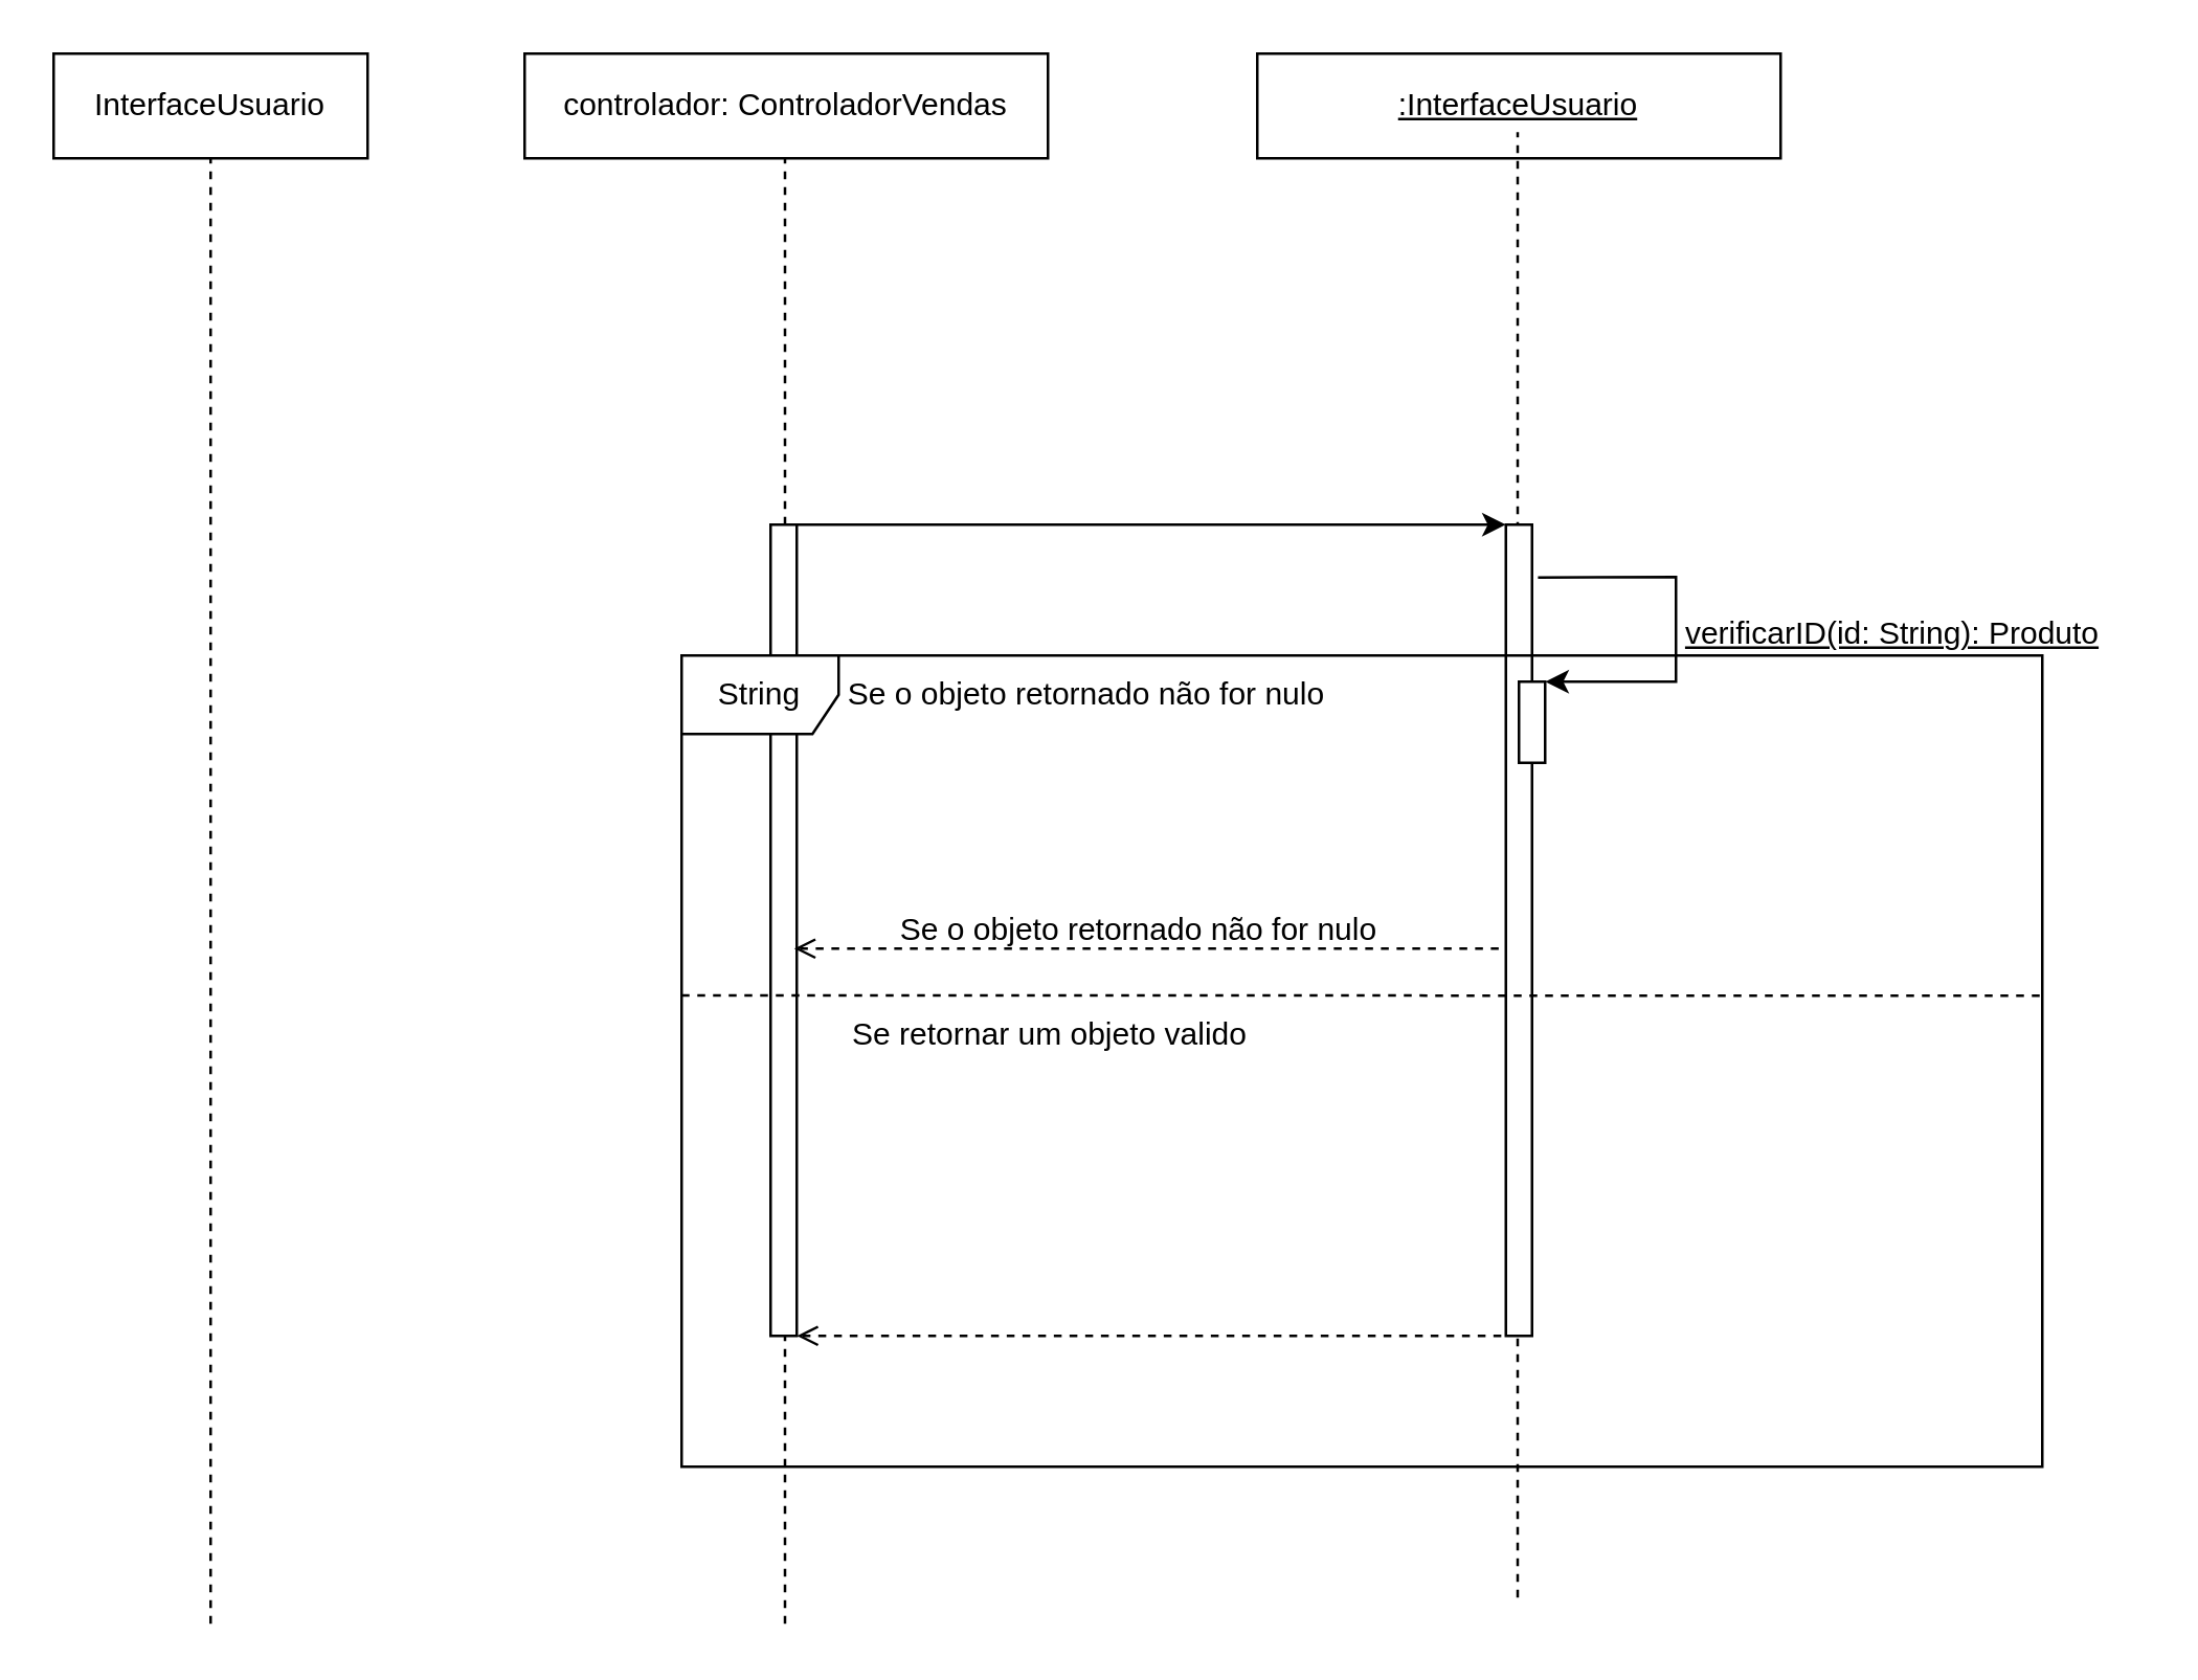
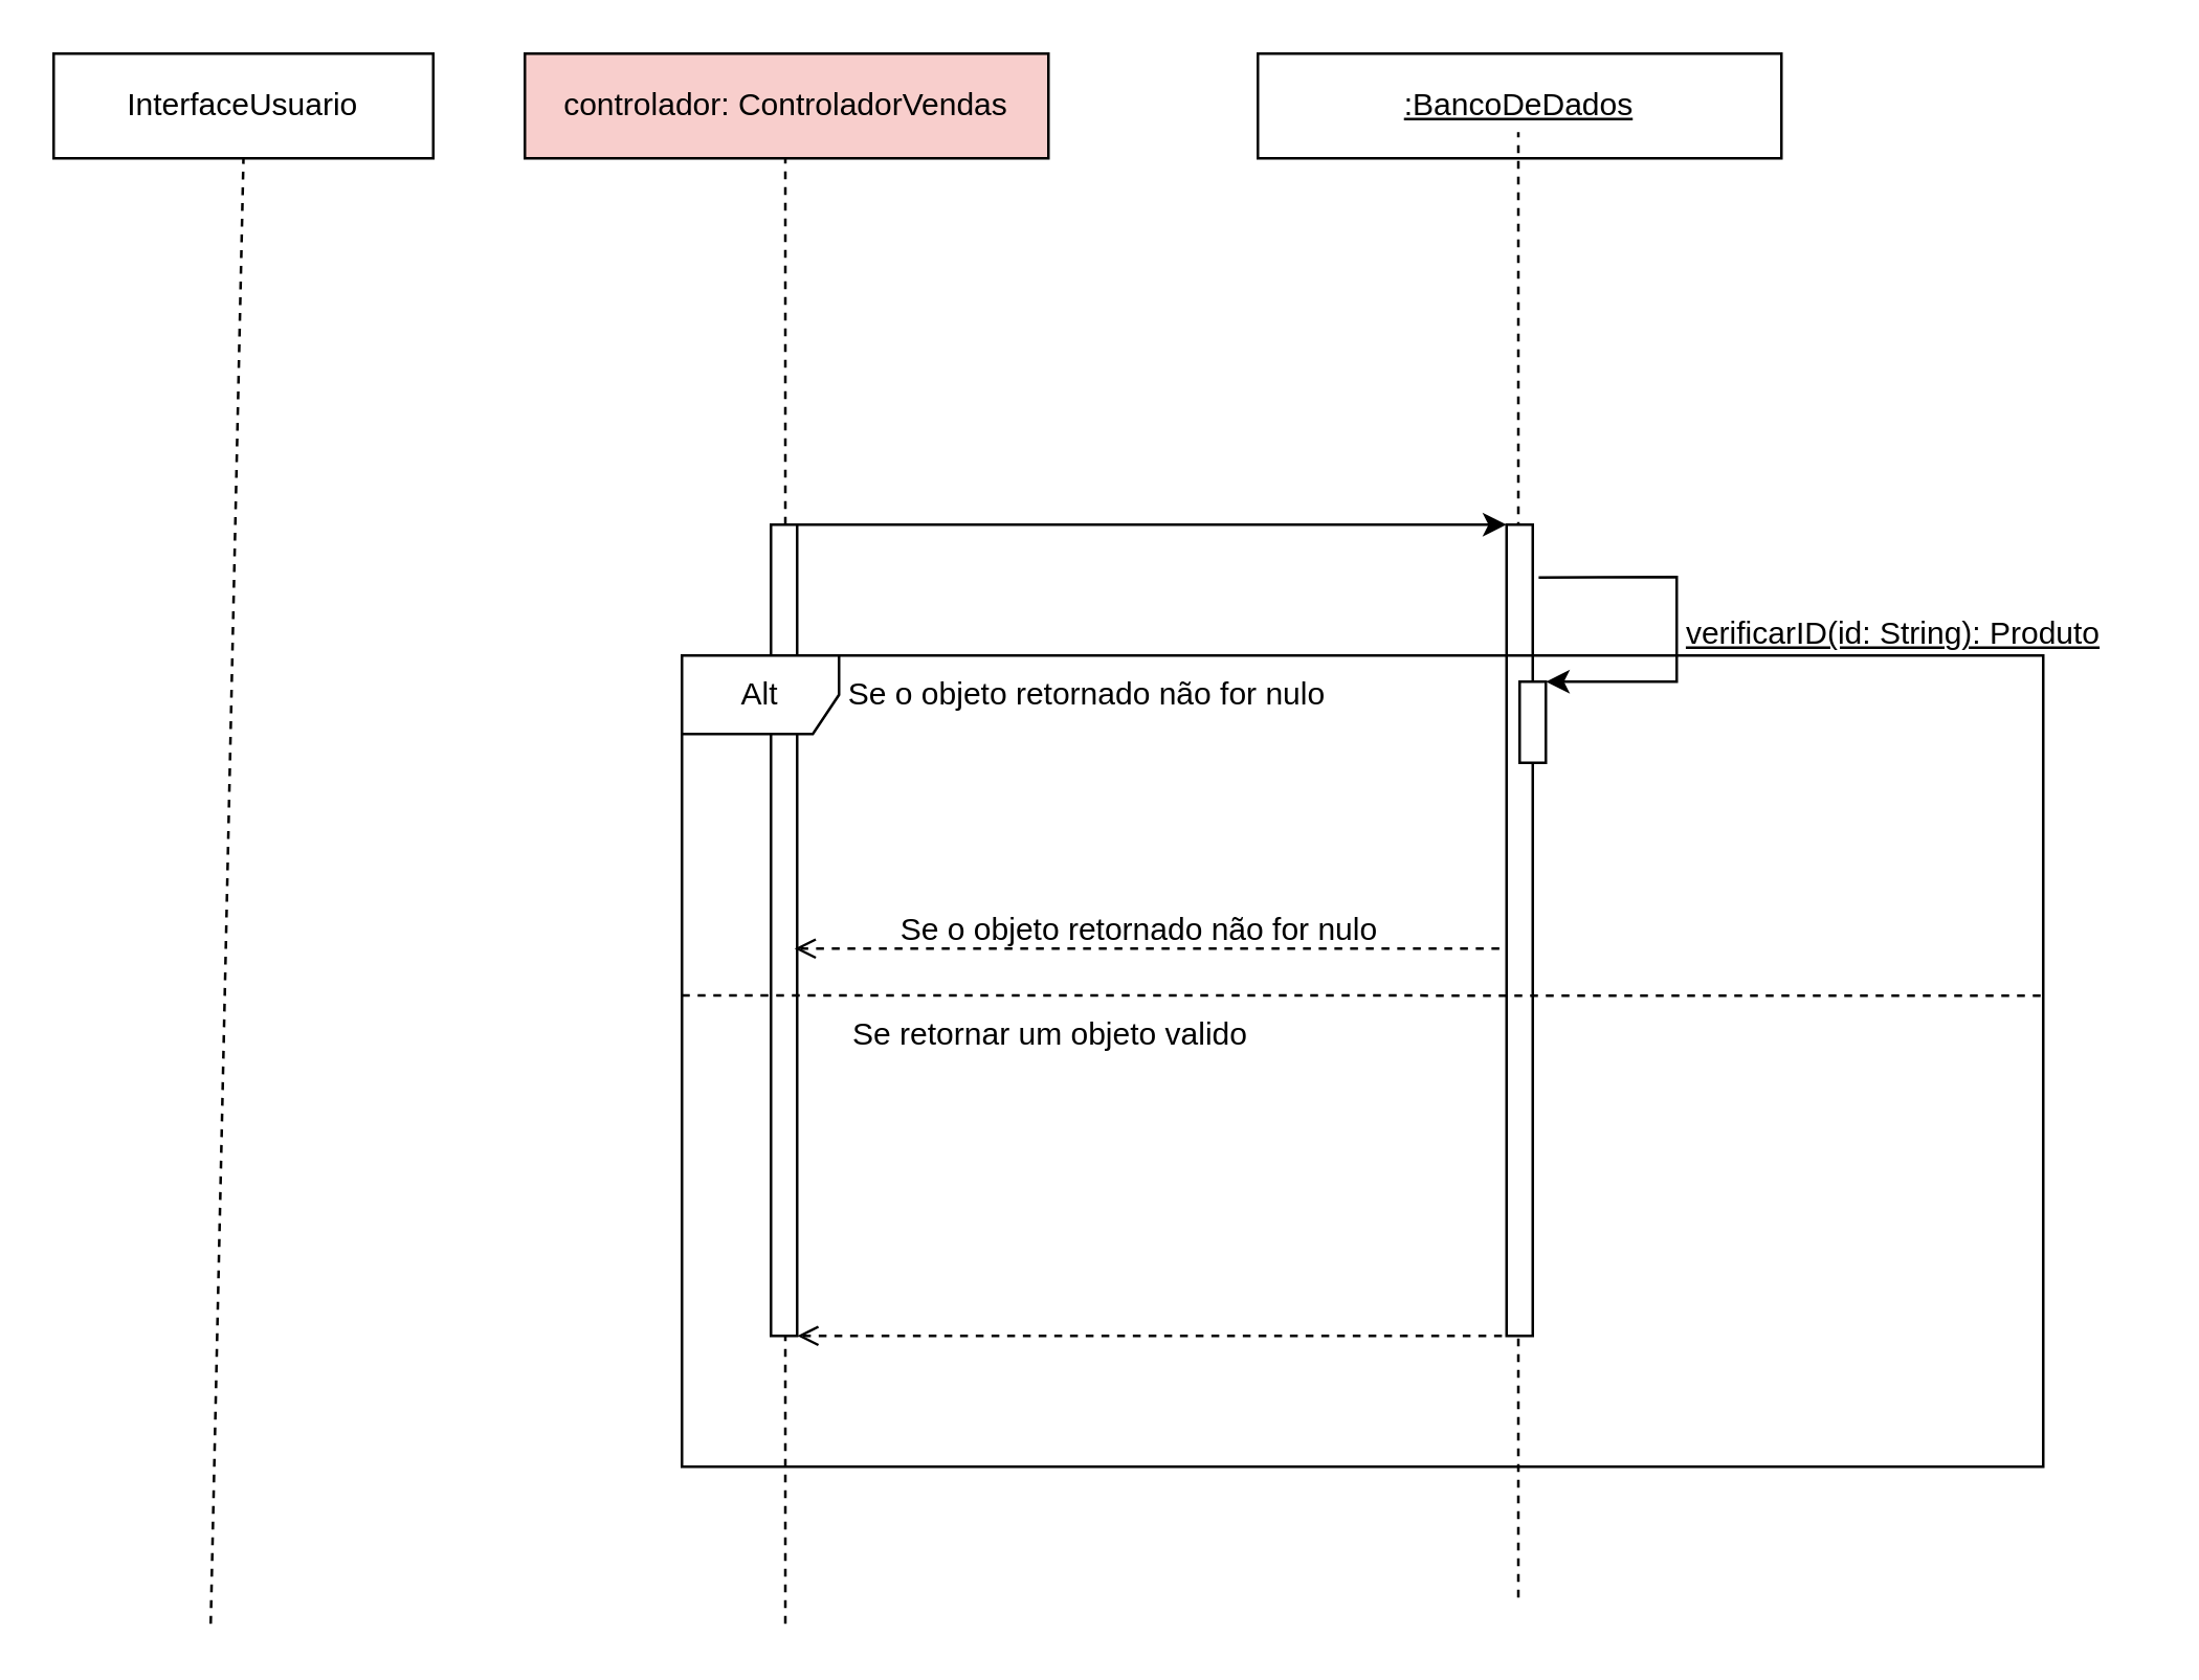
- <mxCell id="2" value="InterfaceUsuario" style="rounded=0;whiteSpace=wrap;html=1;" vertex="1" parent="1"><mxGeometry x="20" y="20" width="120" height="40" as="geometry" /></mxCell>
+ <mxCell id="2" value="InterfaceUsuario" style="rounded=0;whiteSpace=wrap;html=1;" vertex="1" parent="1"><mxGeometry x="20" y="20" width="145" height="40" as="geometry" /></mxCell>
- <mxCell id="4" value="controlador: ControladorVendas" style="rounded=0;whiteSpace=wrap;html=1;" vertex="1" parent="1"><mxGeometry y="20" width="200" height="40" as="geometry" x="200" /></mxCell>
+ <mxCell id="4" value="controlador: ControladorVendas" style="rounded=0;whiteSpace=wrap;html=1;fillColor=#f8cecc;" vertex="1" parent="1"><mxGeometry y="20" width="200" height="40" as="geometry" x="200" /></mxCell>
- <mxCell id="6" value="&lt;u&gt;:InterfaceUsuario&lt;/u&gt;" style="rounded=0;whiteSpace=wrap;html=1;" vertex="1" parent="1"><mxGeometry x="480" y="20" width="200" height="40" as="geometry" /></mxCell>
+ <mxCell id="6" value="&lt;u&gt;:BancoDeDados&lt;/u&gt;" style="rounded=0;whiteSpace=wrap;html=1;" vertex="1" parent="1"><mxGeometry x="480" y="20" width="200" height="40" as="geometry" /></mxCell>
- <mxCell id="15" value="String" style="shape=umlFrame;whiteSpace=wrap;html=1;pointerEvents=0;" vertex="1" parent="1"><mxGeometry x="260" y="250" width="520" height="310" as="geometry" /></mxCell>
+ <mxCell id="15" value="Alt" style="shape=umlFrame;whiteSpace=wrap;html=1;pointerEvents=0;" vertex="1" parent="1"><mxGeometry x="260" y="250" width="520" height="310" as="geometry" /></mxCell>
